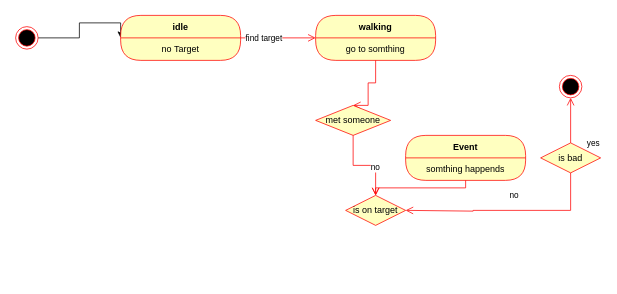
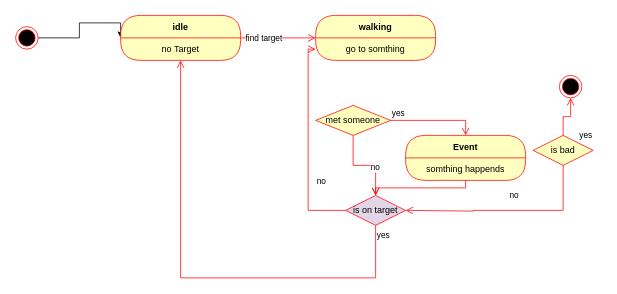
- <mxCell id="7" value="" style="edgeStyle=orthogonalEdgeStyle;html=1;verticalAlign=bottom;endArrow=open;endSize=8;strokeColor=#ff0000;rounded=0;entryX=0.5;entryY=0;entryDx=0;entryDy=0;" edge="1" source="5" parent="1" target="12"><mxGeometry relative="1" as="geometry"><mxPoint x="500" y="140" as="targetPoint" /><Array as="points"><mxPoint x="500" y="110" /><mxPoint x="490" y="110" /></Array></mxGeometry></mxCell>
+ <mxCell id="13" value="yes" style="edgeStyle=orthogonalEdgeStyle;html=1;align=left;verticalAlign=bottom;endArrow=open;endSize=8;strokeColor=#ff0000;rounded=0;entryX=0.5;entryY=0;entryDx=0;entryDy=0;" edge="1" source="12" parent="1" target="15"><mxGeometry x="-1" relative="1" as="geometry"><mxPoint x="640" y="160" as="targetPoint" /><Array as="points"><mxPoint x="620" y="160" /></Array></mxGeometry></mxCell>
+ <mxCell id="22" value="no" style="edgeStyle=orthogonalEdgeStyle;html=1;align=left;verticalAlign=bottom;endArrow=open;endSize=8;strokeColor=#ff0000;rounded=0;entryX=0;entryY=0.5;entryDx=0;entryDy=0;" edge="1" source="21" parent="1" target="6"><mxGeometry x="-0.418" y="-10" relative="1" as="geometry"><mxPoint x="420" y="240" as="targetPoint" /><Array as="points"><mxPoint x="410" y="280" /><mxPoint x="410" y="65" /></Array><mxPoint as="offset" /></mxGeometry></mxCell>
- <mxCell id="18" value="is bad" style="rhombus;whiteSpace=wrap;html=1;fontColor=#000000;fillColor=#ffffc0;strokeColor=#ff0000;" vertex="1" parent="1"><mxGeometry x="720" y="190" width="80" height="40" as="geometry" /></mxCell>
+ <mxCell id="18" value="is bad" style="rhombus;whiteSpace=wrap;html=1;fontColor=#000000;fillColor=#ffffc0;strokeColor=#ff0000;" vertex="1" parent="1"><mxGeometry x="710" y="180" width="80" height="40" as="geometry" /></mxCell>
- <mxCell id="21" value="is on target" style="rhombus;whiteSpace=wrap;html=1;fontColor=#000000;fillColor=#ffffc0;strokeColor=#ff0000;" vertex="1" parent="1"><mxGeometry x="460" y="260" width="80" height="40" as="geometry" /></mxCell>
+ <mxCell id="21" value="is on target" style="rhombus;whiteSpace=wrap;html=1;fontColor=#000000;fillColor=#e1d5e7;strokeColor=#ff0000;" vertex="1" parent="1"><mxGeometry x="460" y="260" width="80" height="40" as="geometry" /></mxCell>
+ <mxCell id="23" value="yes" style="edgeStyle=orthogonalEdgeStyle;html=1;align=left;verticalAlign=top;endArrow=open;endSize=8;strokeColor=#ff0000;rounded=0;entryX=0.5;entryY=1;entryDx=0;entryDy=0;exitX=0.5;exitY=1;exitDx=0;exitDy=0;" edge="1" source="21" parent="1" target="9"><mxGeometry x="-1" relative="1" as="geometry"><mxPoint x="470" y="360" as="targetPoint" /><mxPoint x="500" y="370" as="sourcePoint" /><Array as="points"><mxPoint x="500" y="370" /><mxPoint x="240" y="370" /></Array></mxGeometry></mxCell>
